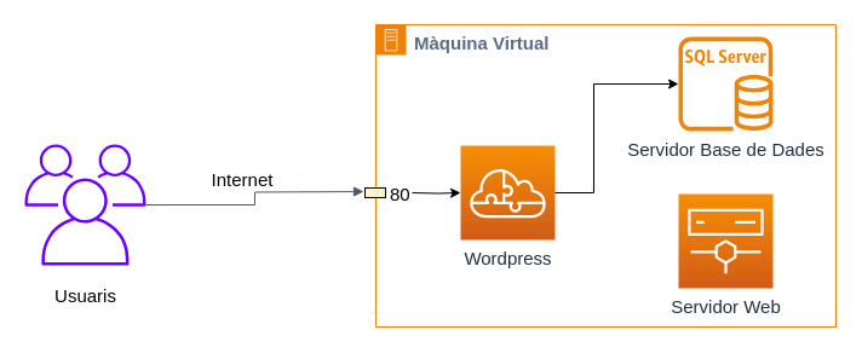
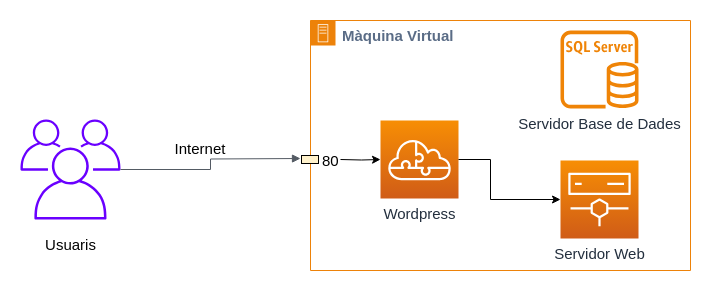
- <mxCell id="5" style="edgeStyle=orthogonalEdgeStyle;rounded=0;orthogonalLoop=1;jettySize=auto;html=1;fontSize=15;" edge="1" parent="2" source="3" target="4"><mxGeometry relative="1" as="geometry"><Array as="points"><mxPoint x="180" y="139" /><mxPoint x="180" y="49" /></Array></mxGeometry></mxCell>
+ <mxCell id="7" style="edgeStyle=orthogonalEdgeStyle;rounded=0;orthogonalLoop=1;jettySize=auto;html=1;fontSize=15;" edge="1" parent="2" source="3" target="6"><mxGeometry relative="1" as="geometry"><Array as="points"><mxPoint x="180" y="139" /><mxPoint x="180" y="179" /></Array></mxGeometry></mxCell>
